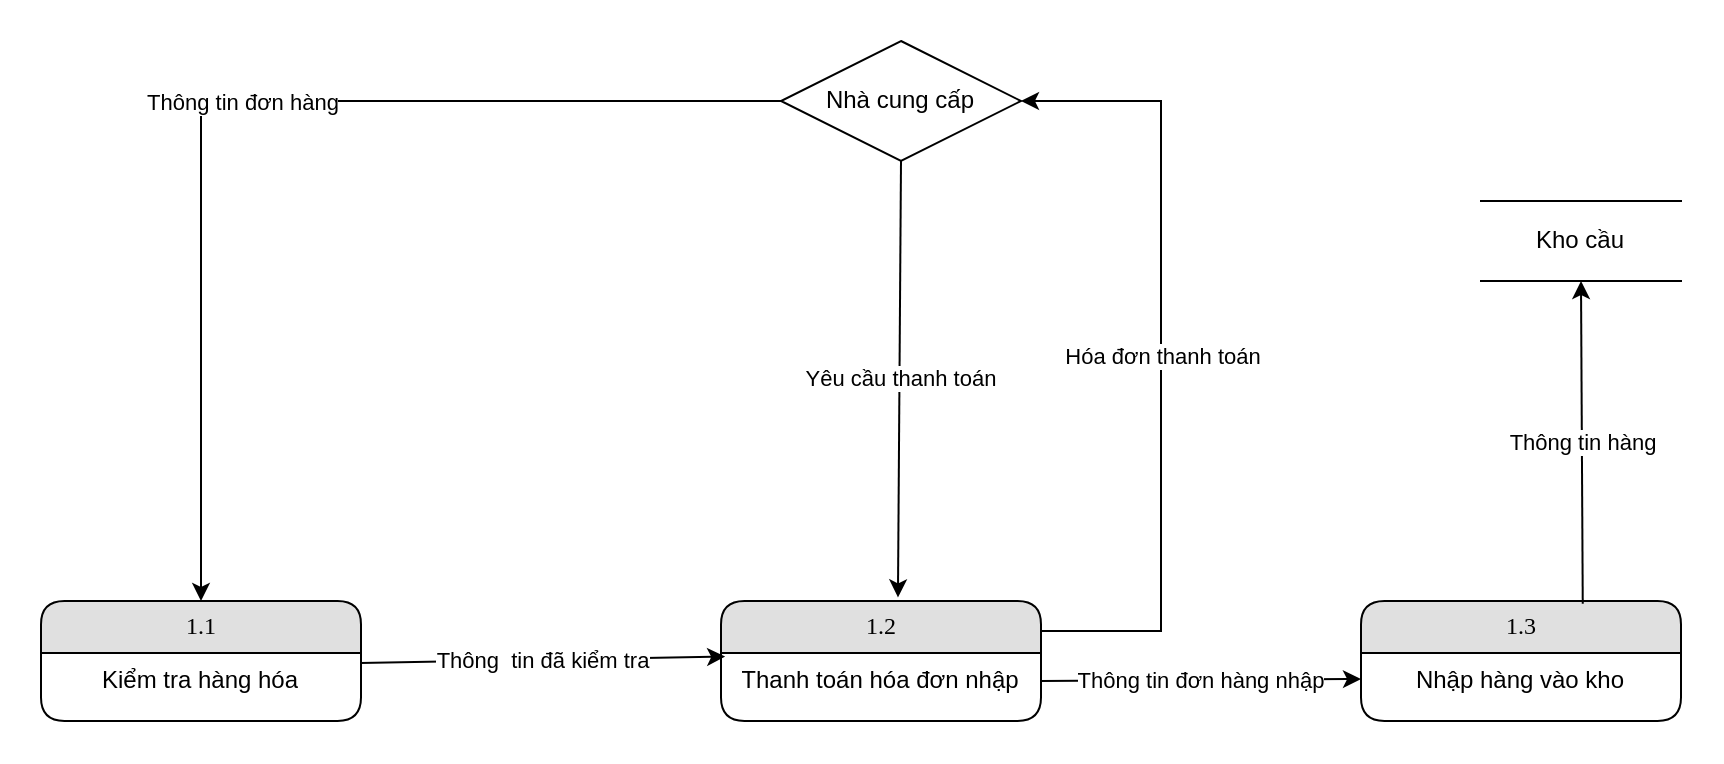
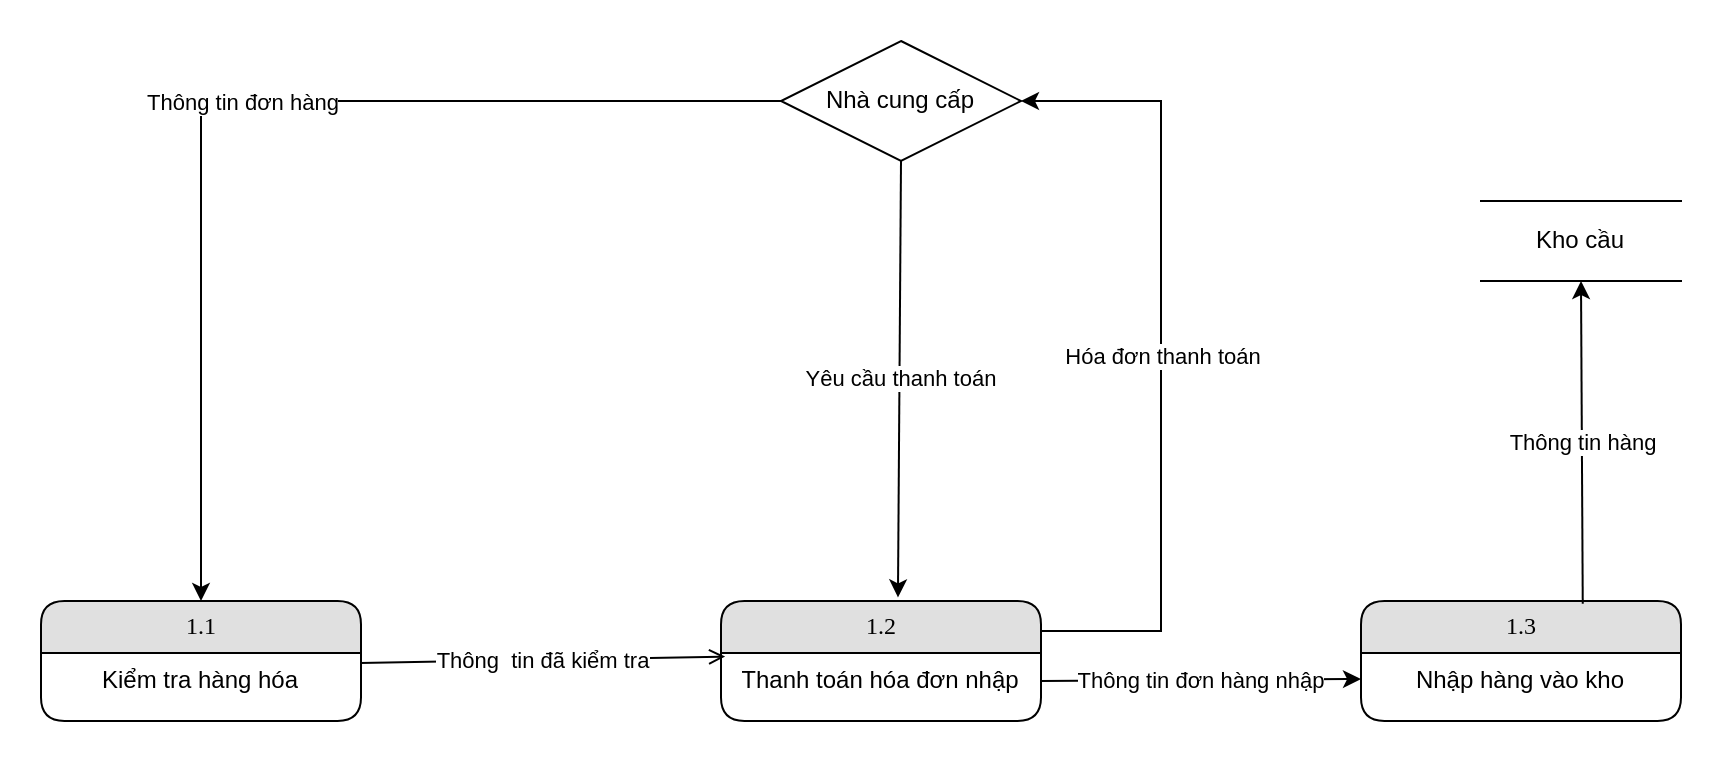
- <mxCell id="11" value="" style="endArrow=classic;html=1;rounded=0;exitX=0.998;exitY=0.192;exitDx=0;exitDy=0;exitPerimeter=0;entryX=0.013;entryY=0.069;entryDx=0;entryDy=0;entryPerimeter=0;" edge="1" parent="1" source="3" target="5"><mxGeometry relative="1" as="geometry"><mxPoint x="460" y="150" as="sourcePoint" /><mxPoint x="560" y="150" as="targetPoint" /></mxGeometry></mxCell>
+ <mxCell id="11" value="" style="endArrow=open;html=1;rounded=0;exitX=0.998;exitY=0.192;exitDx=0;exitDy=0;exitPerimeter=0;entryX=0.013;entryY=0.069;entryDx=0;entryDy=0;entryPerimeter=0;" edge="1" parent="1" source="3" target="5"><mxGeometry relative="1" as="geometry"><mxPoint x="460" y="150" as="sourcePoint" /><mxPoint x="560" y="150" as="targetPoint" /></mxGeometry></mxCell>
